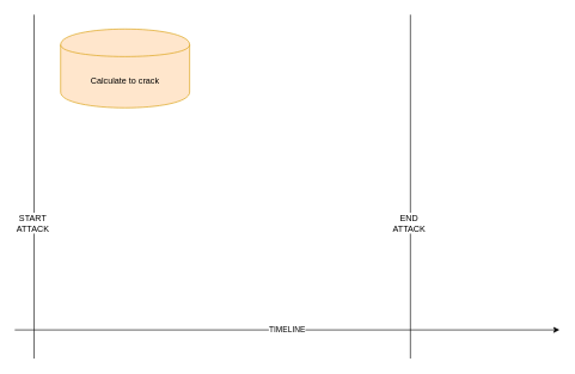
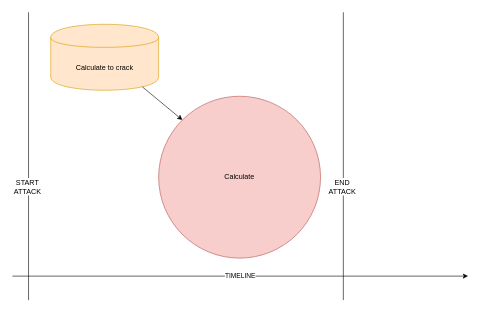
+ <mxCell id="5" value="" style="endArrow=classic;html=1;exitX=0.85;exitY=0.95;exitDx=0;exitDy=0;exitPerimeter=0;entryX=0;entryY=0;entryDx=0;entryDy=0;" edge="1" parent="1" source="4" target="3"><mxGeometry width="50" height="50" relative="1" as="geometry"><mxPoint x="313" y="590" as="sourcePoint" /><mxPoint x="200" y="230" as="targetPoint" /></mxGeometry></mxCell>
+ <mxCell id="3" value="Calculate" style="ellipse;whiteSpace=wrap;html=1;aspect=fixed;fillColor=#f8cecc;strokeColor=#b85450;" vertex="1" parent="1"><mxGeometry x="264" y="160" width="270" height="270" as="geometry" /></mxCell>
